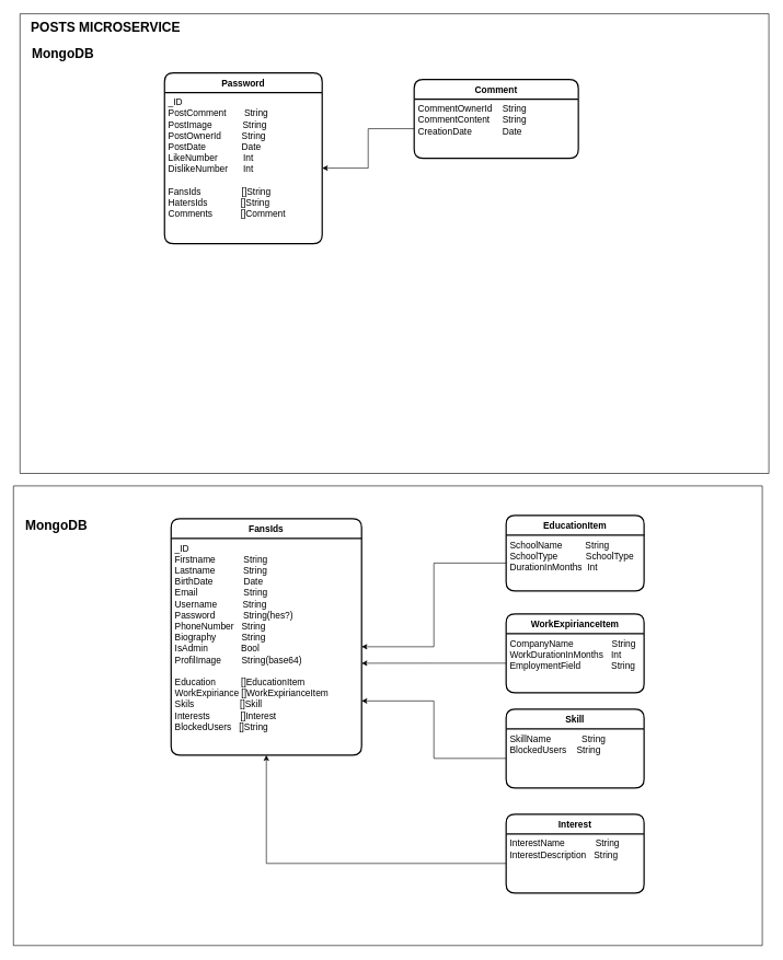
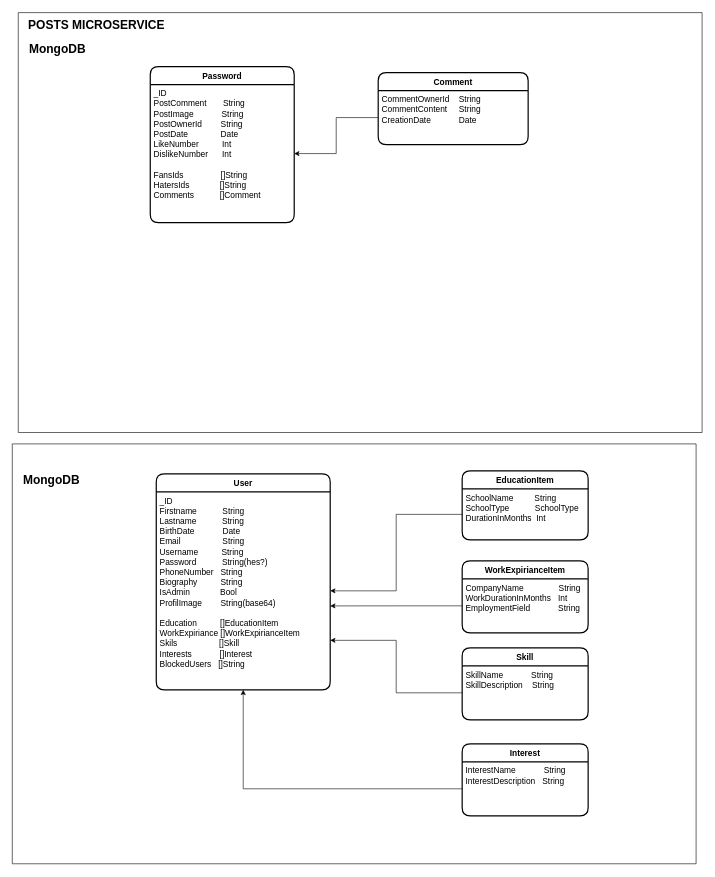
- <mxCell id="3" value="FansIds" style="swimlane;childLayout=stackLayout;horizontal=1;startSize=30;horizontalStack=0;rounded=1;fontSize=14;fontStyle=1;strokeWidth=2;resizeParent=0;resizeLast=1;shadow=0;dashed=0;align=center;" vertex="1" parent="2"><mxGeometry x="240" y="50" width="290" height="360" as="geometry" /></mxCell>
+ <mxCell id="3" value="User" style="swimlane;childLayout=stackLayout;horizontal=1;startSize=30;horizontalStack=0;rounded=1;fontSize=14;fontStyle=1;strokeWidth=2;resizeParent=0;resizeLast=1;shadow=0;dashed=0;align=center;" vertex="1" parent="2"><mxGeometry x="240" y="50" width="290" height="360" as="geometry" /></mxCell>
- <mxCell id="12" value="SkillName            String&#10;BlockedUsers    String&#10;" style="align=left;strokeColor=none;fillColor=none;spacingLeft=4;fontSize=14;verticalAlign=top;resizable=0;rotatable=0;part=1;" vertex="1" parent="11"><mxGeometry y="30" width="210" height="90" as="geometry" /></mxCell>
+ <mxCell id="12" value="SkillName            String&#10;SkillDescription    String&#10;" style="align=left;strokeColor=none;fillColor=none;spacingLeft=4;fontSize=14;verticalAlign=top;resizable=0;rotatable=0;part=1;" vertex="1" parent="11"><mxGeometry y="30" width="210" height="90" as="geometry" /></mxCell>
